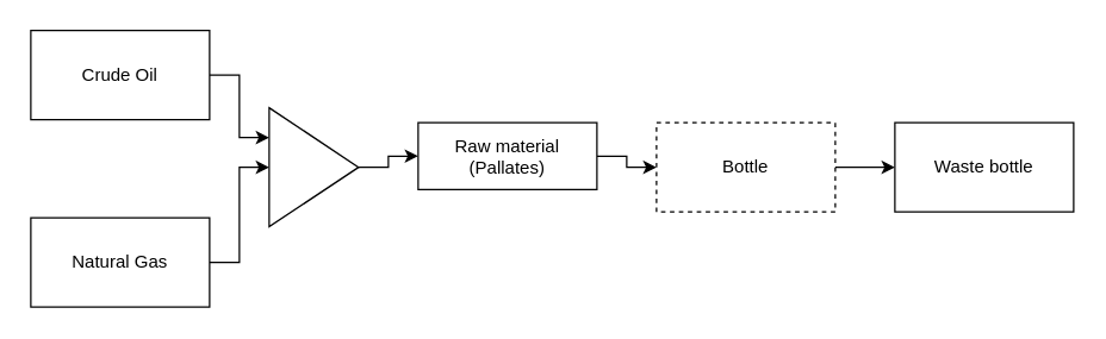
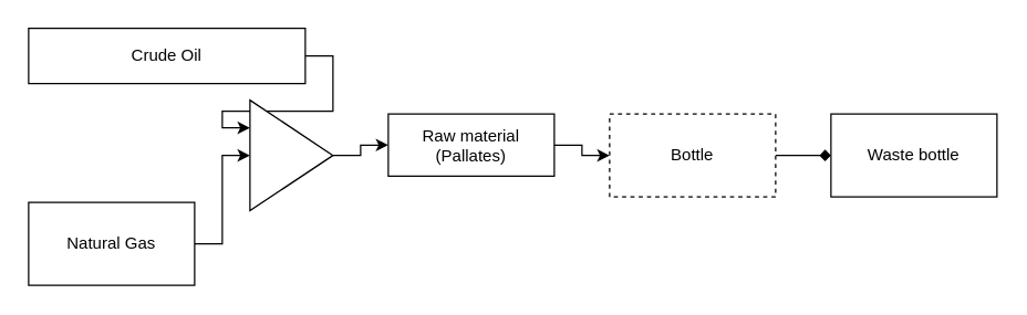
- <mxCell id="3" value="Crude Oil" style="rounded=0;whiteSpace=wrap;html=1;" vertex="1" parent="1"><mxGeometry x="20" y="20" width="120" height="60" as="geometry" /></mxCell>
+ <mxCell id="3" value="Crude Oil" style="rounded=0;whiteSpace=wrap;html=1;" vertex="1" parent="1"><mxGeometry x="20" y="20" width="200" height="40" as="geometry" /></mxCell>
- <mxCell id="10" style="edgeStyle=orthogonalEdgeStyle;rounded=0;orthogonalLoop=1;jettySize=auto;html=1;exitX=1;exitY=0.5;exitDx=0;exitDy=0;entryX=0;entryY=0.5;entryDx=0;entryDy=0;" edge="1" parent="1" source="11" target="12"><mxGeometry relative="1" as="geometry" /></mxCell>
+ <mxCell id="10" style="edgeStyle=orthogonalEdgeStyle;rounded=0;orthogonalLoop=1;jettySize=auto;html=1;exitX=1;exitY=0.5;exitDx=0;exitDy=0;entryX=0;entryY=0.5;entryDx=0;entryDy=0;endArrow=diamond;" edge="1" parent="1" source="11" target="12"><mxGeometry relative="1" as="geometry" /></mxCell>
